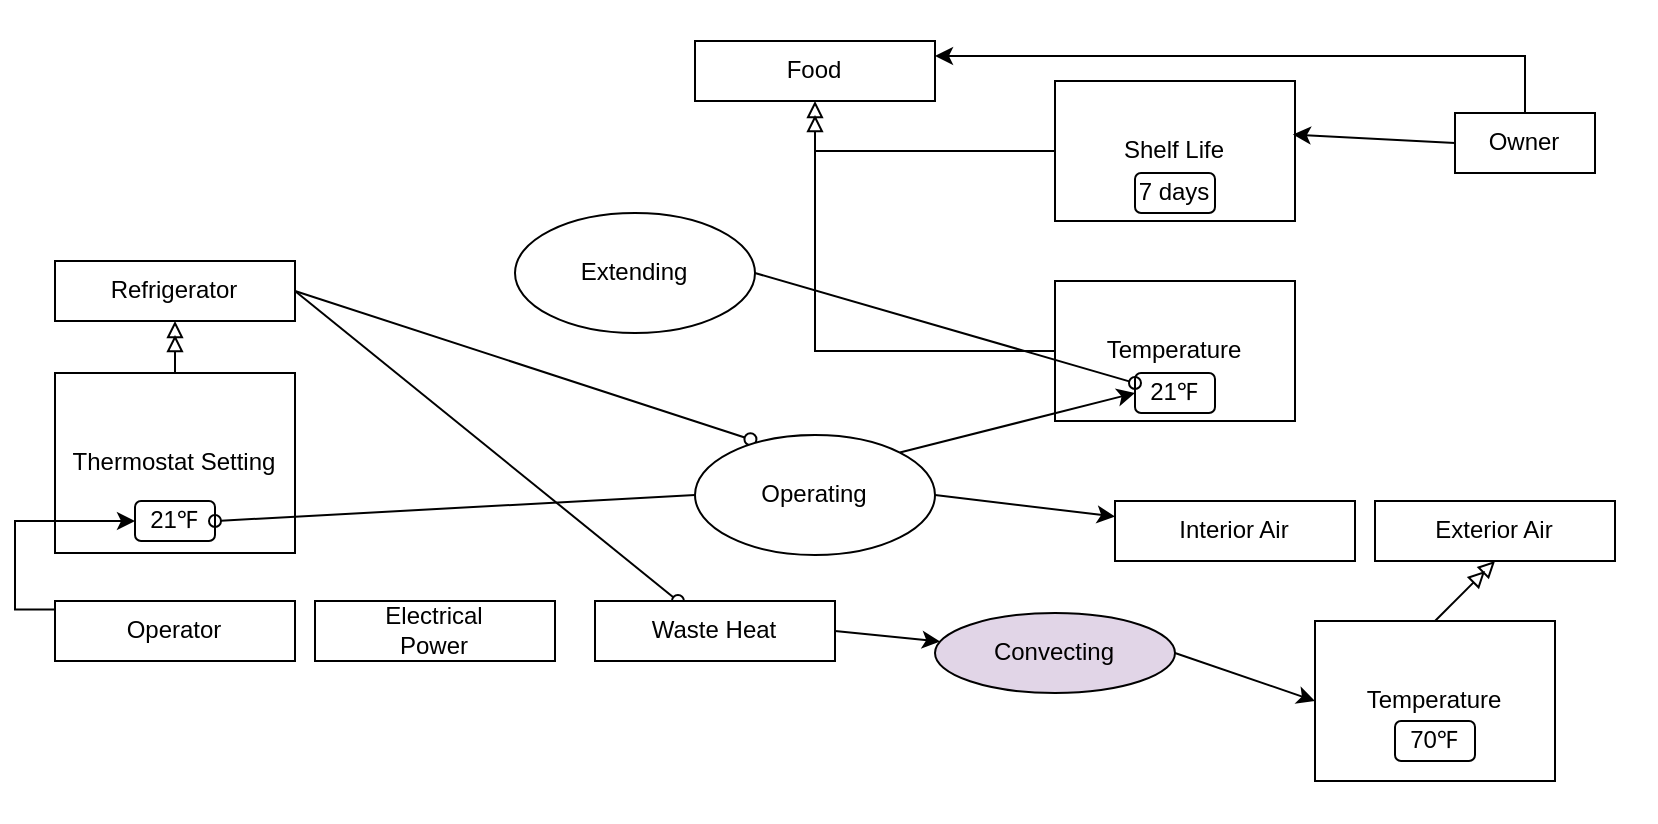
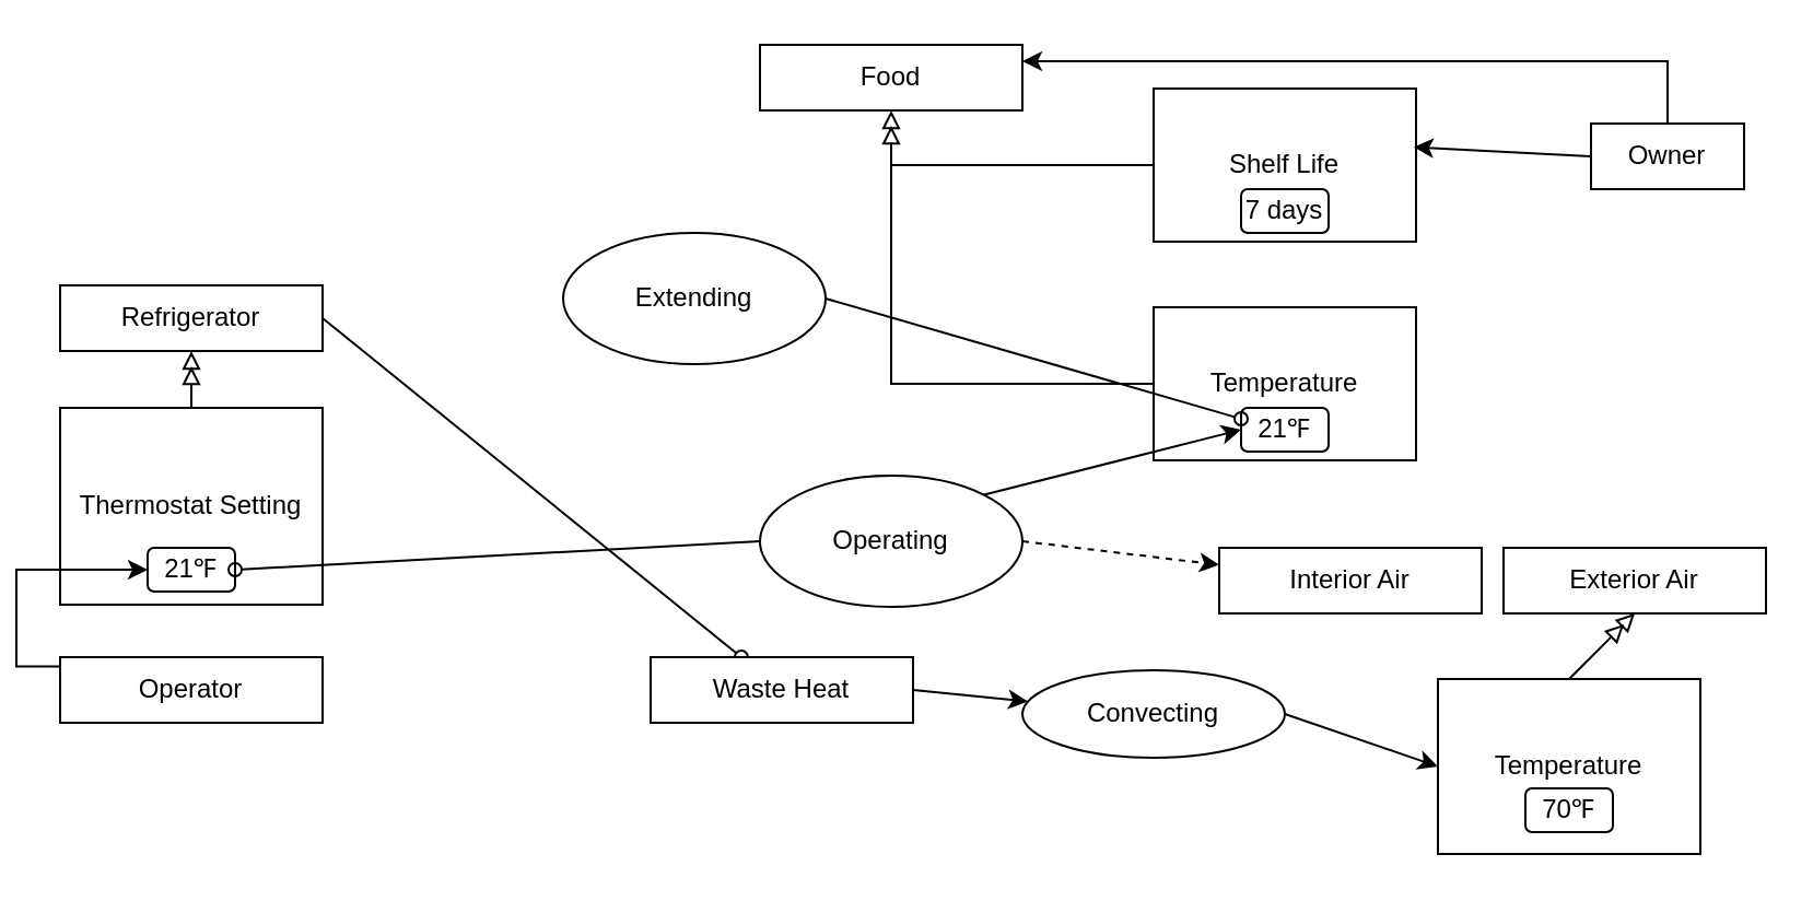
- <mxCell id="3" style="rounded=0;orthogonalLoop=1;jettySize=auto;html=1;exitX=1;exitY=0.5;exitDx=0;exitDy=0;endArrow=oval;endFill=0;entryX=0.231;entryY=0.036;entryDx=0;entryDy=0;entryPerimeter=0;" edge="1" parent="1" source="4" target="25"><mxGeometry relative="1" as="geometry"><mxPoint x="137" y="145" as="sourcePoint" /><mxPoint x="343.514" y="222.328" as="targetPoint" /></mxGeometry></mxCell>
- <mxCell id="23" style="rounded=0;orthogonalLoop=1;jettySize=auto;html=1;exitX=1;exitY=0.5;exitDx=0;exitDy=0;" edge="1" parent="1" source="25" target="32"><mxGeometry relative="1" as="geometry" /></mxCell>
+ <mxCell id="23" style="rounded=0;orthogonalLoop=1;jettySize=auto;html=1;exitX=1;exitY=0.5;exitDx=0;exitDy=0;dashed=1;" edge="1" parent="1" source="25" target="32"><mxGeometry relative="1" as="geometry" /></mxCell>
- <mxCell id="10" value="Electrical&lt;br&gt;Power" style="rounded=0;whiteSpace=wrap;html=1;" vertex="1" parent="1"><mxGeometry x="150" y="300" width="120" height="30" as="geometry" /></mxCell>
- <mxCell id="35" value="Convecting" style="ellipse;whiteSpace=wrap;html=1;fillColor=#e1d5e7;" vertex="1" parent="1"><mxGeometry x="460" y="306" width="120" height="40" as="geometry" /></mxCell>
+ <mxCell id="35" value="Convecting" style="ellipse;whiteSpace=wrap;html=1;" vertex="1" parent="1"><mxGeometry x="460" y="306" width="120" height="40" as="geometry" /></mxCell>
